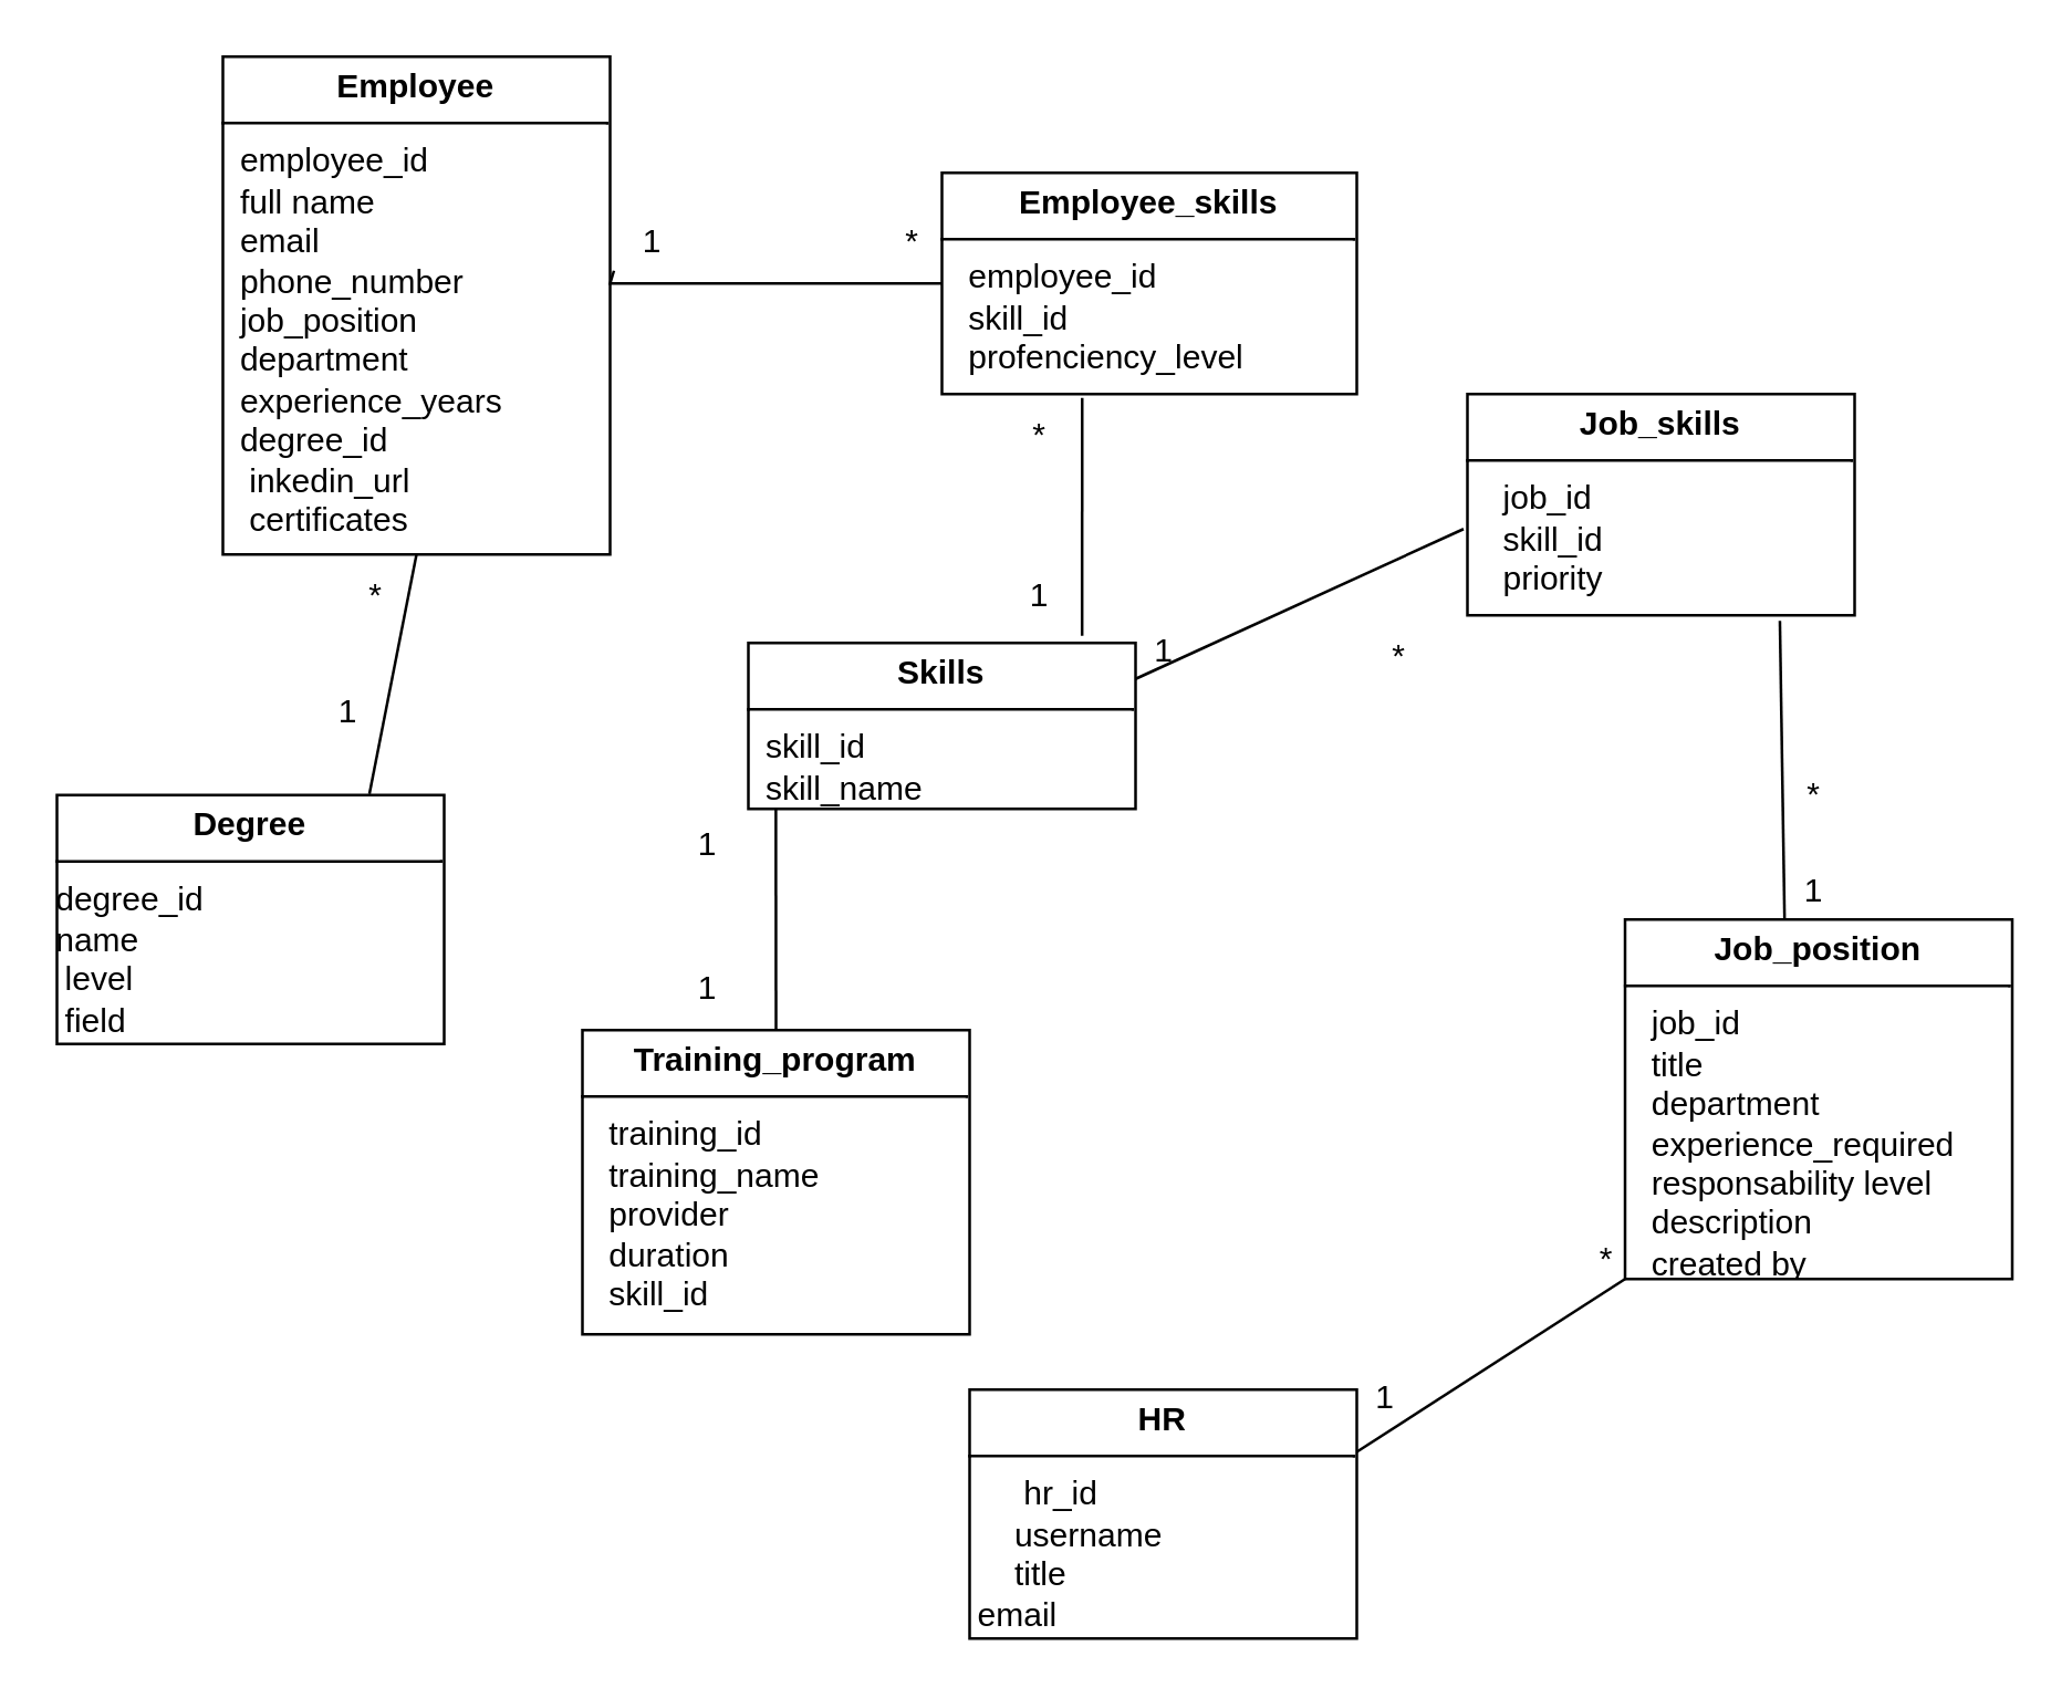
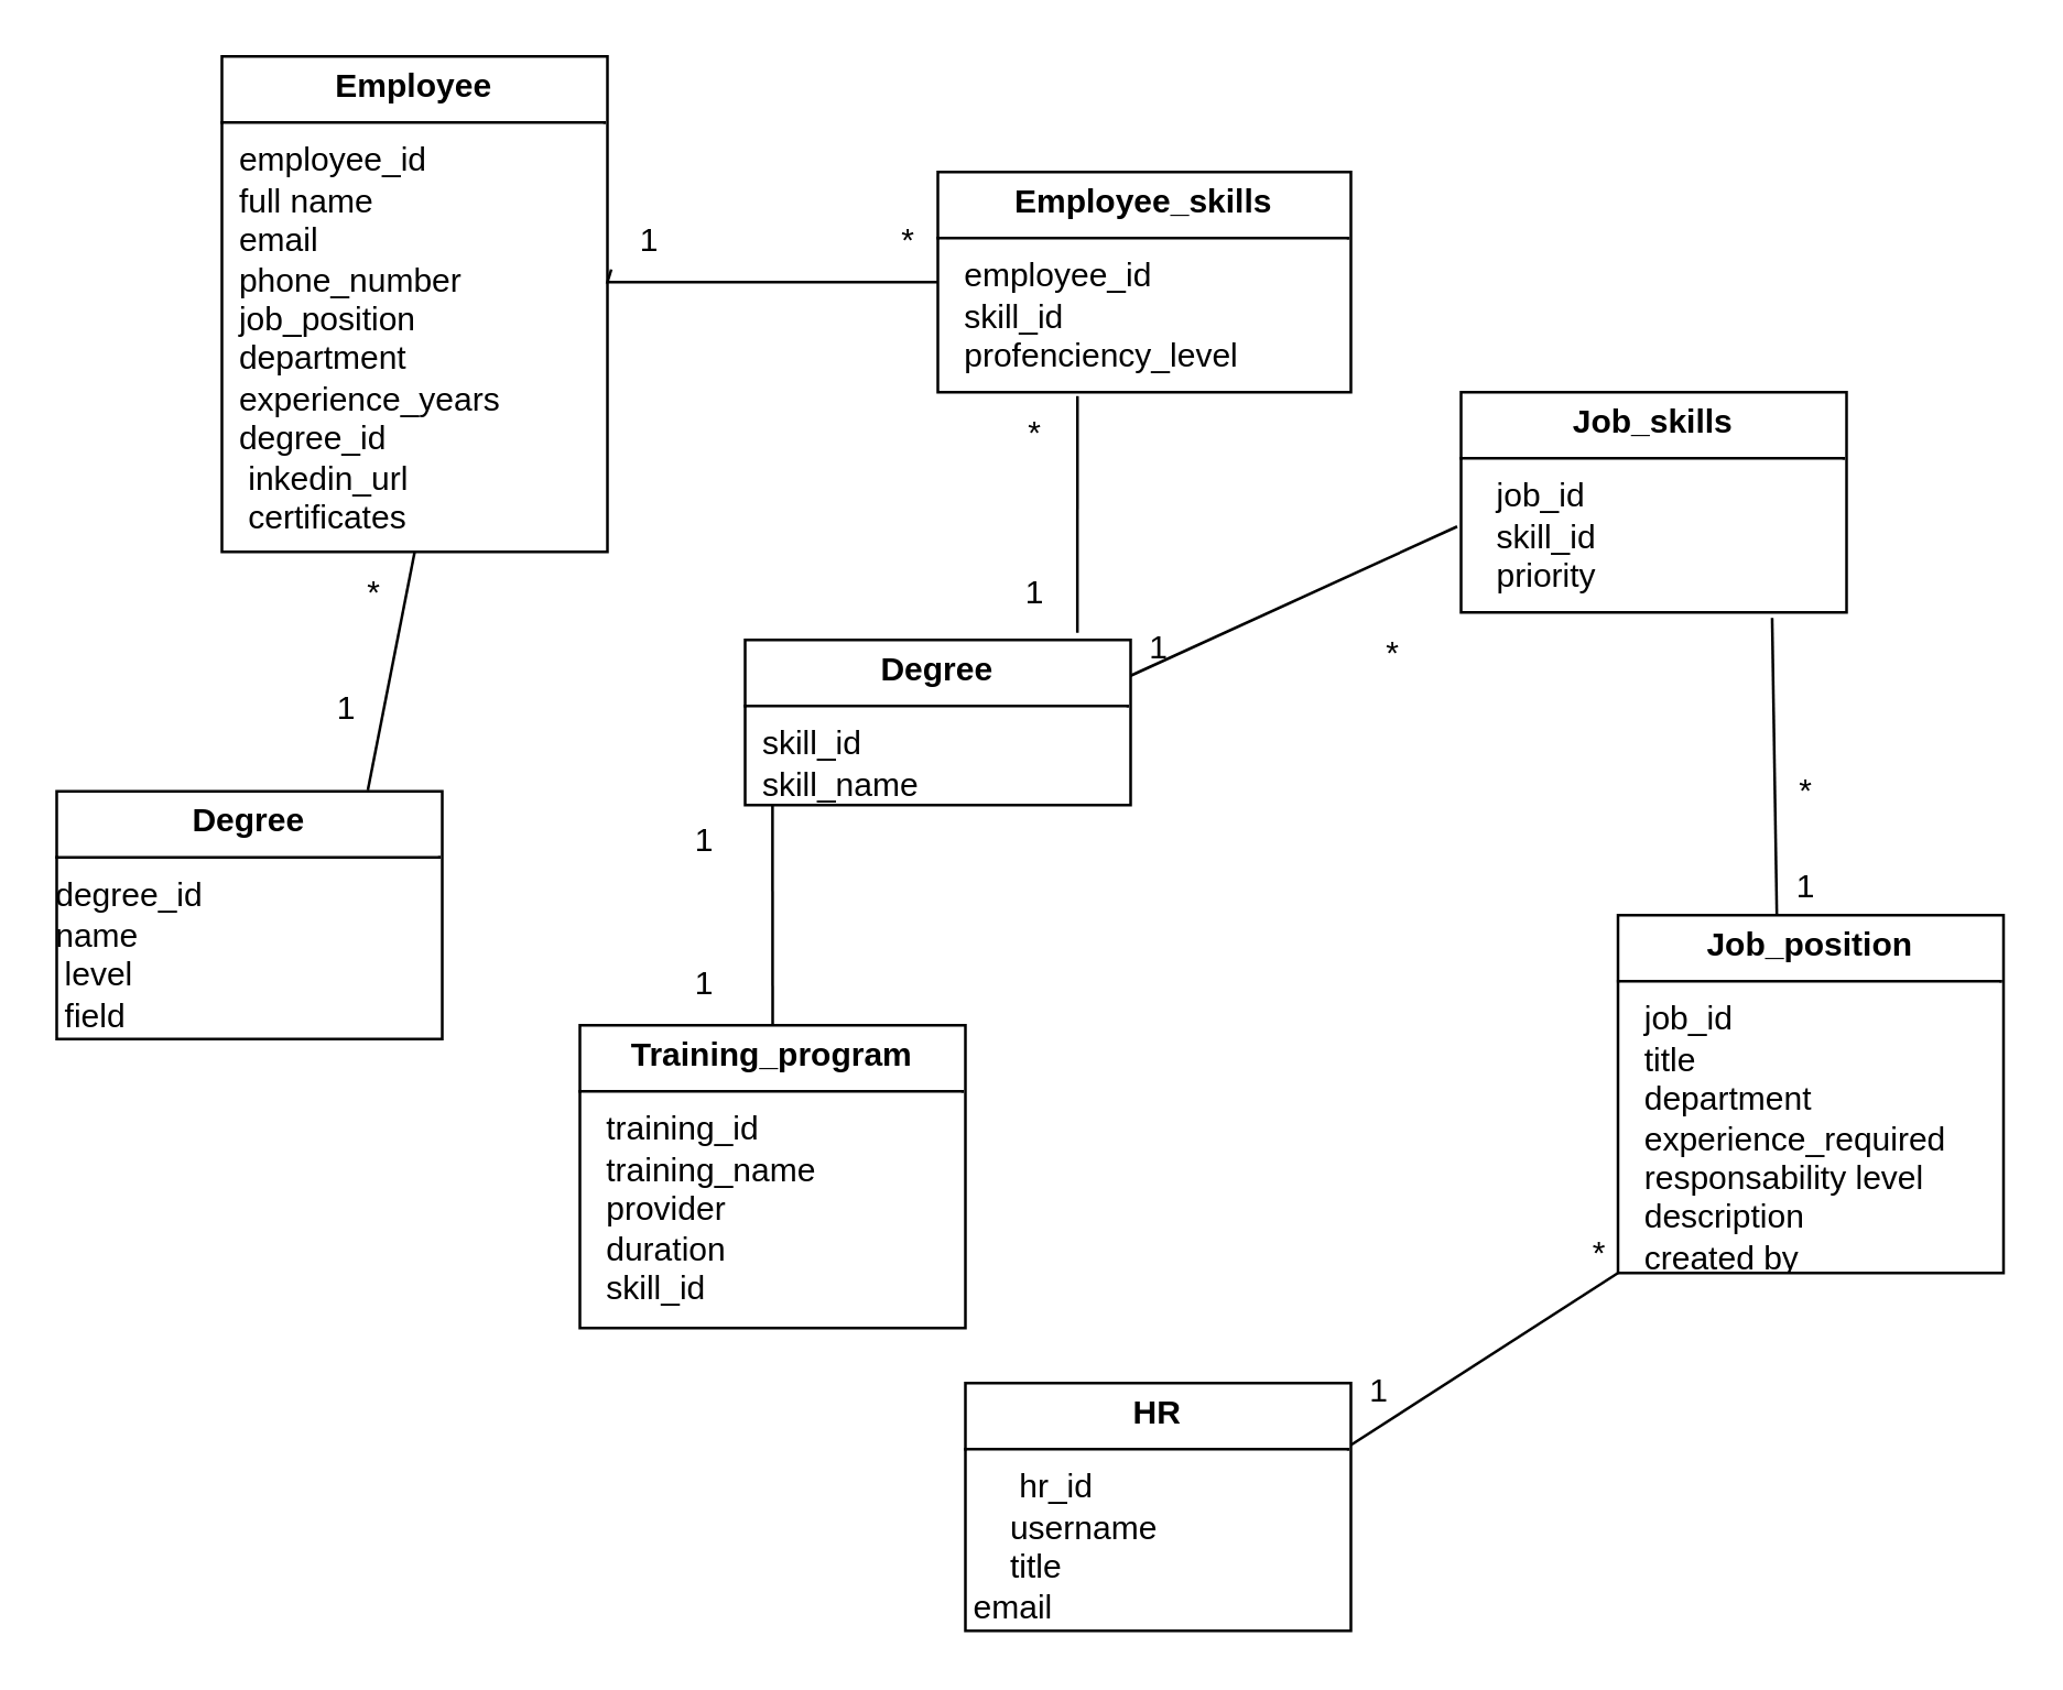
- <mxCell id="3" value="&lt;p style=&quot;margin:0px;margin-top:4px;text-align:center;&quot;&gt;&lt;b&gt;Skills&lt;/b&gt;&lt;/p&gt;&lt;hr size=&quot;1&quot; style=&quot;border-style:solid;&quot;&gt;&lt;div style=&quot;height:2px;&quot;&gt;&amp;nbsp; skill_id&amp;nbsp; &amp;nbsp; &amp;nbsp; &amp;nbsp; &amp;nbsp; &amp;nbsp; &amp;nbsp; &amp;nbsp; &amp;nbsp; &amp;nbsp; &amp;nbsp; &amp;nbsp; &amp;nbsp; &amp;nbsp; &amp;nbsp; &amp;nbsp; skill_name&lt;/div&gt;&lt;div style=&quot;height:2px;&quot;&gt;&amp;nbsp;&lt;/div&gt;" style="verticalAlign=top;align=left;overflow=fill;html=1;whiteSpace=wrap;" parent="1" vertex="1"><mxGeometry x="270" y="232" width="140" height="60" as="geometry" /></mxCell>
+ <mxCell id="3" value="&lt;p style=&quot;margin:0px;margin-top:4px;text-align:center;&quot;&gt;&lt;b&gt;Degree&lt;/b&gt;&lt;/p&gt;&lt;hr size=&quot;1&quot; style=&quot;border-style:solid;&quot;&gt;&lt;div style=&quot;height:2px;&quot;&gt;&amp;nbsp; skill_id&amp;nbsp; &amp;nbsp; &amp;nbsp; &amp;nbsp; &amp;nbsp; &amp;nbsp; &amp;nbsp; &amp;nbsp; &amp;nbsp; &amp;nbsp; &amp;nbsp; &amp;nbsp; &amp;nbsp; &amp;nbsp; &amp;nbsp; &amp;nbsp; skill_name&lt;/div&gt;&lt;div style=&quot;height:2px;&quot;&gt;&amp;nbsp;&lt;/div&gt;" style="verticalAlign=top;align=left;overflow=fill;html=1;whiteSpace=wrap;" parent="1" vertex="1"><mxGeometry x="270" y="232" width="140" height="60" as="geometry" /></mxCell>
